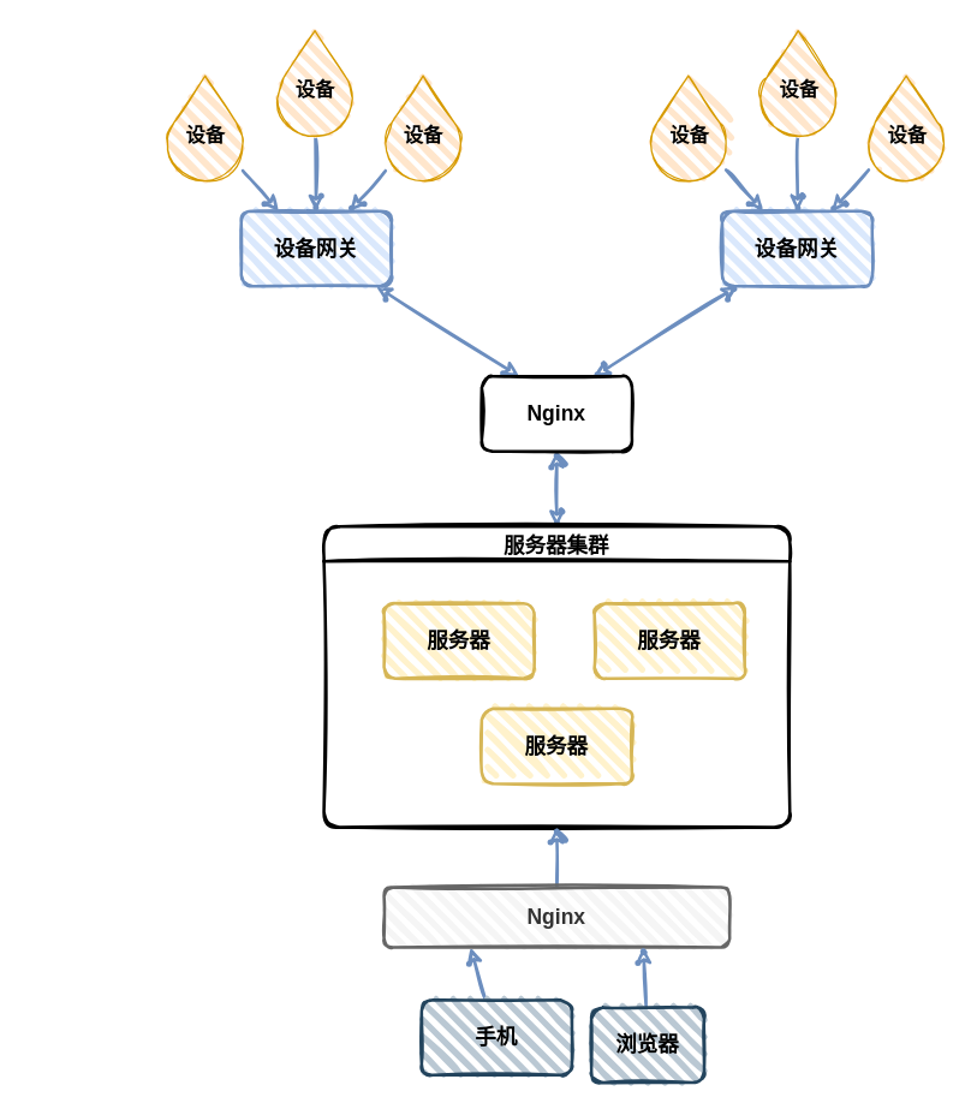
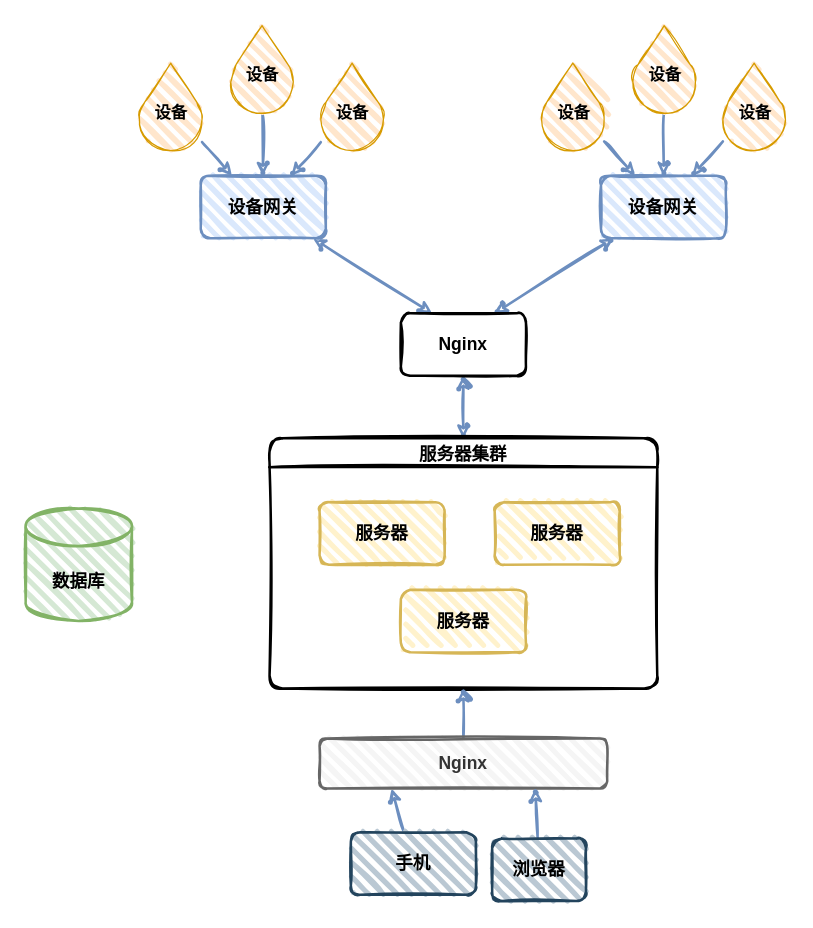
+ <mxCell id="13" value="数据库" style="shape=cylinder3;whiteSpace=wrap;html=1;boundedLbl=1;backgroundOutline=1;size=15;fontSize=14;strokeWidth=2;rounded=1;fontStyle=1;strokeColor=#82b366;fillColor=#d5e8d4;sketch=1;fillWeight=4;hachureGap=8;hachureAngle=45;" vertex="1" parent="1"><mxGeometry x="20" y="406" width="85" height="90" as="geometry" /></mxCell>
